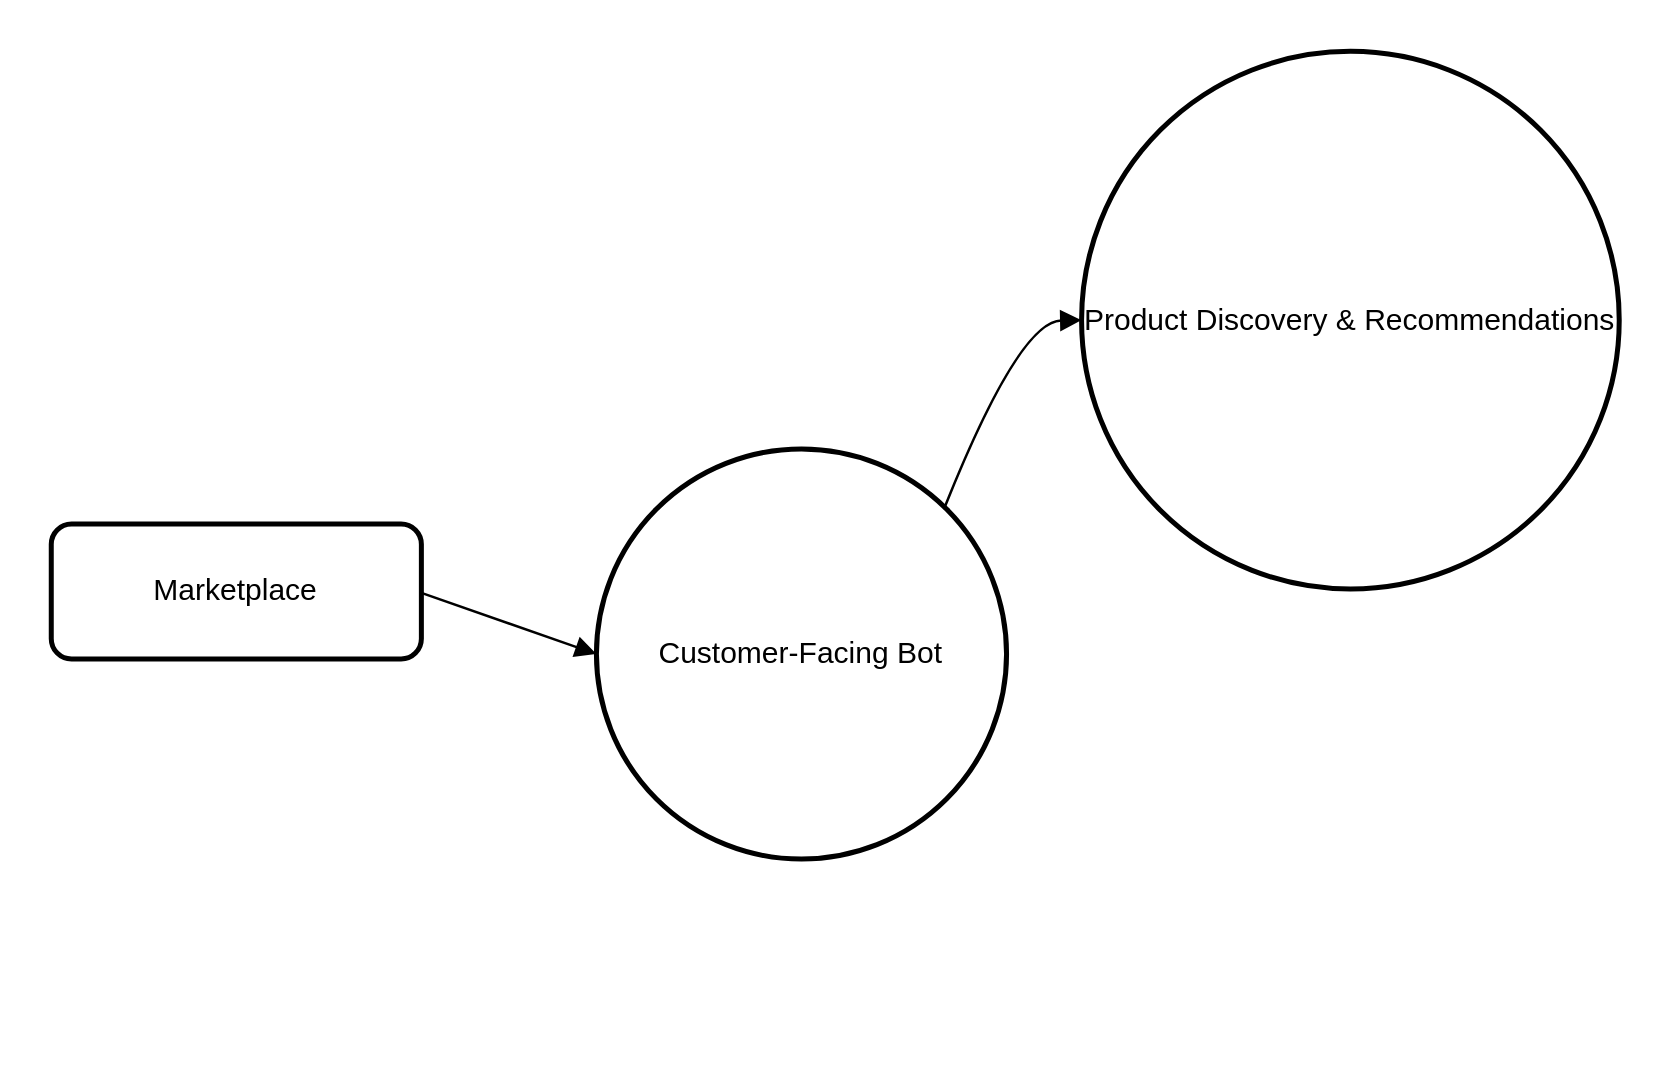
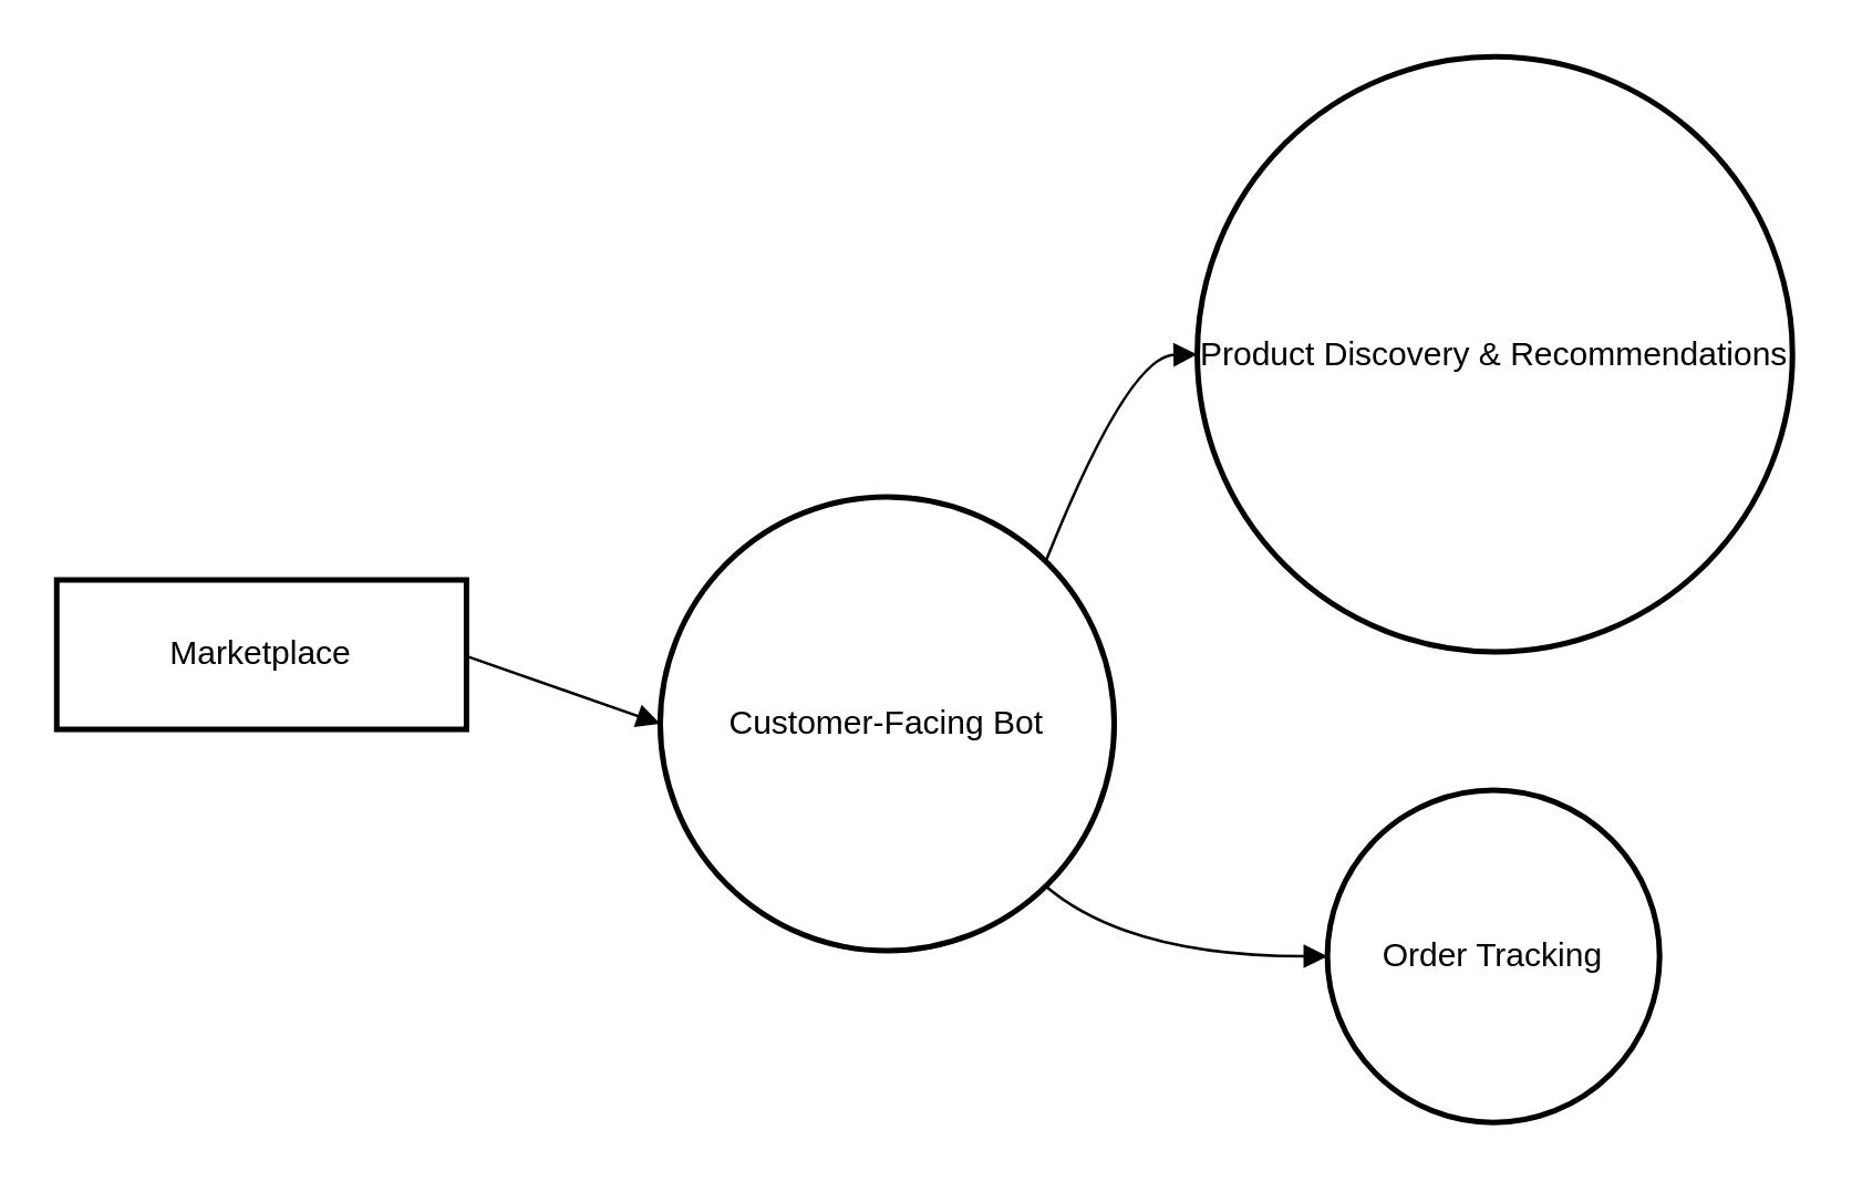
- <mxCell id="2" value="Marketplace" style="whiteSpace=wrap;strokeWidth=2;rounded=1;" vertex="1" parent="1"><mxGeometry x="20" y="209" width="148" height="54" as="geometry" /></mxCell>
+ <mxCell id="2" value="Marketplace" style="whiteSpace=wrap;strokeWidth=2;" vertex="1" parent="1"><mxGeometry x="20" y="209" width="148" height="54" as="geometry" /></mxCell>
+ <mxCell id="8" value="" style="curved=1;startArrow=none;endArrow=block;exitX=0.99;exitY=1;entryX=0;entryY=0.5;" edge="1" parent="1" source="3" target="5"><mxGeometry relative="1" as="geometry"><Array as="points"><mxPoint x="407" y="345" /></Array></mxGeometry></mxCell>
+ <mxCell id="5" value="Order Tracking" style="ellipse;aspect=fixed;strokeWidth=2;whiteSpace=wrap;" vertex="1" parent="1"><mxGeometry x="479" y="285" width="120" height="120" as="geometry" /></mxCell>
